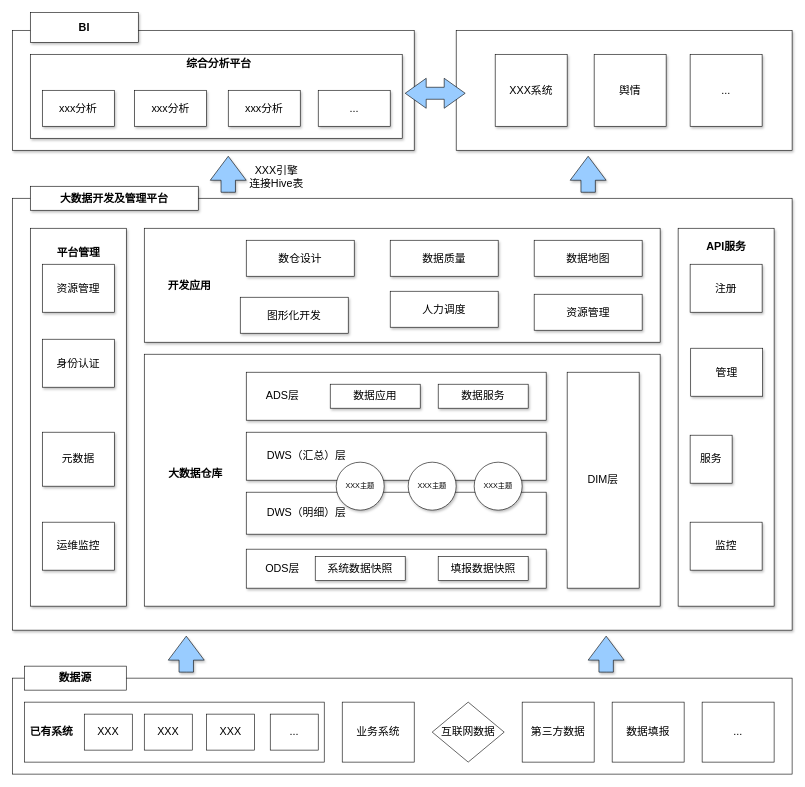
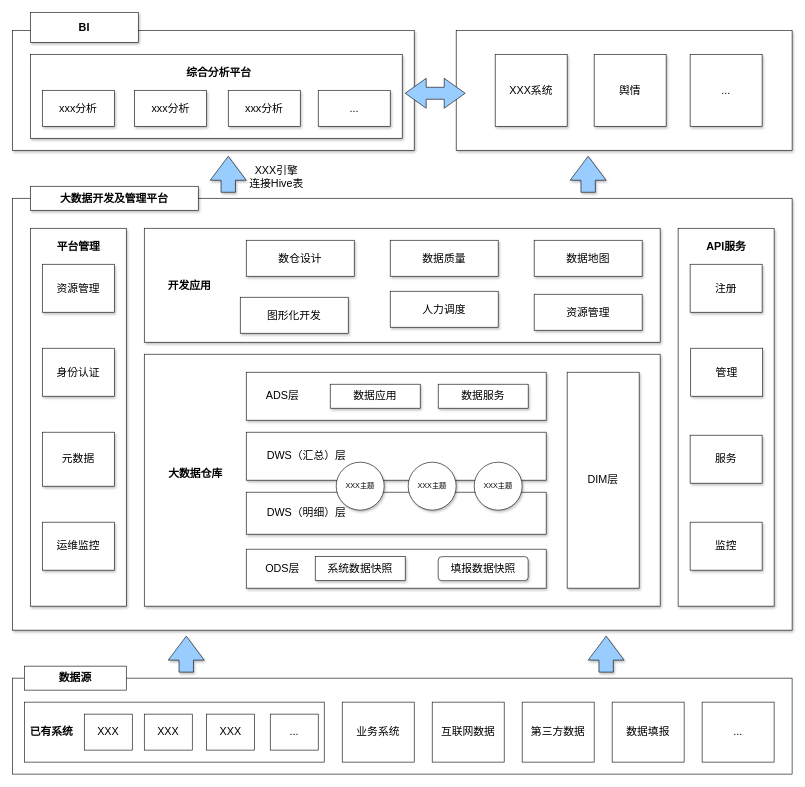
- <mxCell id="67" value="&lt;font style=&quot;font-size: 18px&quot;&gt;&lt;b&gt;综合分析平台&lt;/b&gt;&lt;/font&gt;" style="text;html=1;resizable=0;autosize=1;align=center;verticalAlign=middle;points=[];fillColor=none;strokeColor=none;rounded=0;shadow=1;" parent="1" vertex="1"><mxGeometry x="304" y="95" width="120" height="20" as="geometry" /></mxCell>
+ <mxCell id="67" value="&lt;font style=&quot;font-size: 18px&quot;&gt;&lt;b&gt;综合分析平台&lt;/b&gt;&lt;/font&gt;" style="text;html=1;resizable=0;autosize=1;align=center;verticalAlign=middle;points=[];fillColor=none;strokeColor=none;rounded=0;shadow=1;" parent="1" vertex="1"><mxGeometry x="304" y="110" width="120" height="20" as="geometry" /></mxCell>
- <mxCell id="23" value="&lt;font style=&quot;font-size: 18px&quot;&gt;&lt;b&gt;平台管理&lt;/b&gt;&lt;/font&gt;" style="text;html=1;resizable=0;autosize=1;align=center;verticalAlign=middle;points=[];fillColor=none;strokeColor=none;rounded=0;shadow=1;" parent="1" vertex="1"><mxGeometry x="85" y="410" width="90" height="20" as="geometry" /></mxCell>
+ <mxCell id="23" value="&lt;font style=&quot;font-size: 18px&quot;&gt;&lt;b&gt;平台管理&lt;/b&gt;&lt;/font&gt;" style="text;html=1;resizable=0;autosize=1;align=center;verticalAlign=middle;points=[];fillColor=none;strokeColor=none;rounded=0;shadow=1;" parent="1" vertex="1"><mxGeometry x="85" y="400" width="90" height="20" as="geometry" /></mxCell>
- <mxCell id="25" value="&lt;font style=&quot;font-size: 18px&quot;&gt;身份认证&lt;/font&gt;" style="rounded=0;whiteSpace=wrap;html=1;shadow=1;fillColor=#FFFFFF;" parent="1" vertex="1"><mxGeometry x="70" y="565" width="120" height="80" as="geometry" /></mxCell>
+ <mxCell id="25" value="&lt;font style=&quot;font-size: 18px&quot;&gt;身份认证&lt;/font&gt;" style="rounded=0;whiteSpace=wrap;html=1;shadow=1;fillColor=#FFFFFF;" parent="1" vertex="1"><mxGeometry x="70" y="580" width="120" height="80" as="geometry" /></mxCell>
- <mxCell id="30" value="&lt;span style=&quot;font-size: 18px&quot;&gt;服务&lt;/span&gt;" style="rounded=0;whiteSpace=wrap;html=1;shadow=1;fillColor=#FFFFFF;" parent="1" vertex="1"><mxGeometry x="1150" y="725" width="70" height="80" as="geometry" /></mxCell>
+ <mxCell id="30" value="&lt;span style=&quot;font-size: 18px&quot;&gt;服务&lt;/span&gt;" style="rounded=0;whiteSpace=wrap;html=1;shadow=1;fillColor=#FFFFFF;" parent="1" vertex="1"><mxGeometry x="1150" y="725" width="120" height="80" as="geometry" /></mxCell>
- <mxCell id="55" value="&lt;span style=&quot;font-size: 18px&quot;&gt;填报数据快照&lt;/span&gt;" style="rounded=0;whiteSpace=wrap;html=1;shadow=1;fillColor=#FFFFFF;" parent="1" vertex="1"><mxGeometry x="730" y="927.5" width="150" height="40" as="geometry" /></mxCell>
+ <mxCell id="55" value="&lt;span style=&quot;font-size: 18px&quot;&gt;填报数据快照&lt;/span&gt;" style="whiteSpace=wrap;html=1;shadow=1;fillColor=#FFFFFF;rounded=1;" parent="1" vertex="1"><mxGeometry x="730" y="927.5" width="150" height="40" as="geometry" /></mxCell>
- <mxCell id="6" value="&lt;font style=&quot;font-size: 18px&quot;&gt;互联网数据&lt;/font&gt;" style="rhombus;whiteSpace=wrap;html=1;" parent="1" vertex="1"><mxGeometry x="720" y="1170" width="120" height="100" as="geometry" /></mxCell>
+ <mxCell id="6" value="&lt;font style=&quot;font-size: 18px&quot;&gt;互联网数据&lt;/font&gt;" style="rounded=0;whiteSpace=wrap;html=1;" parent="1" vertex="1"><mxGeometry x="720" y="1170" width="120" height="100" as="geometry" /></mxCell>
